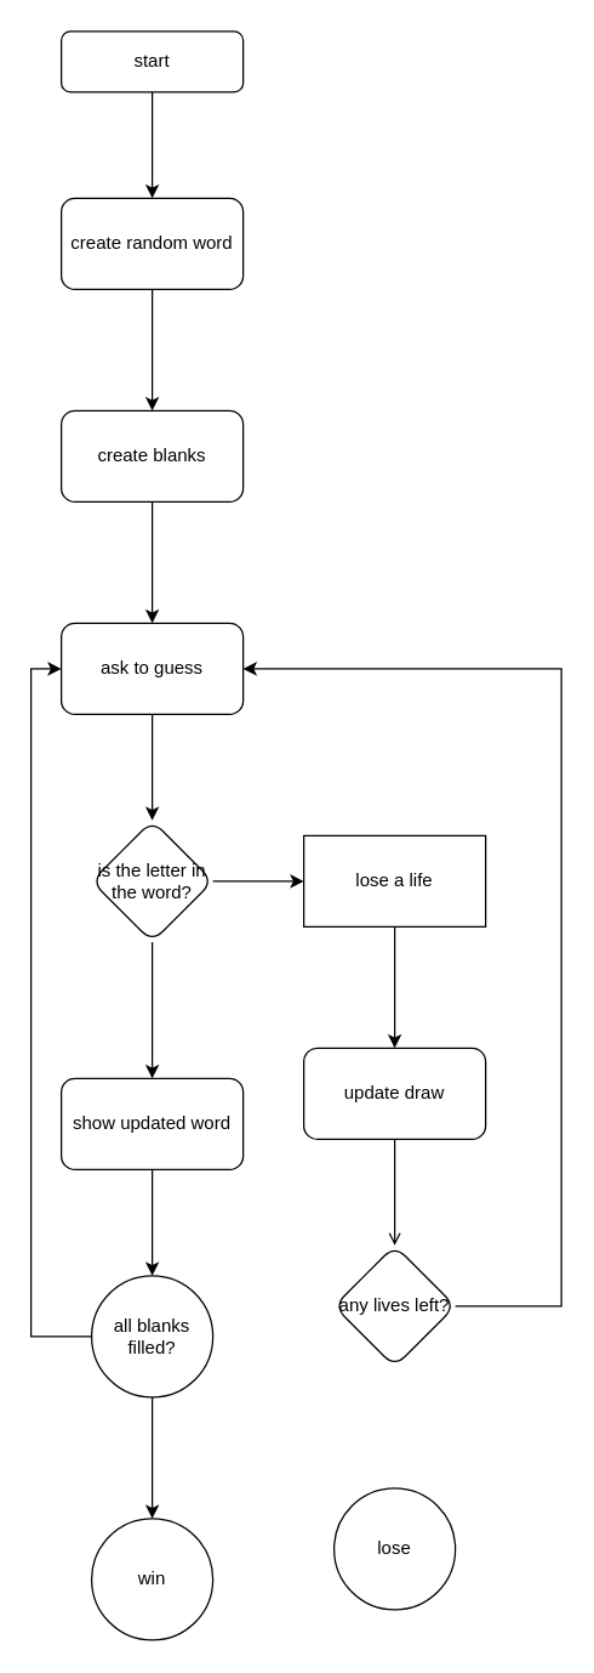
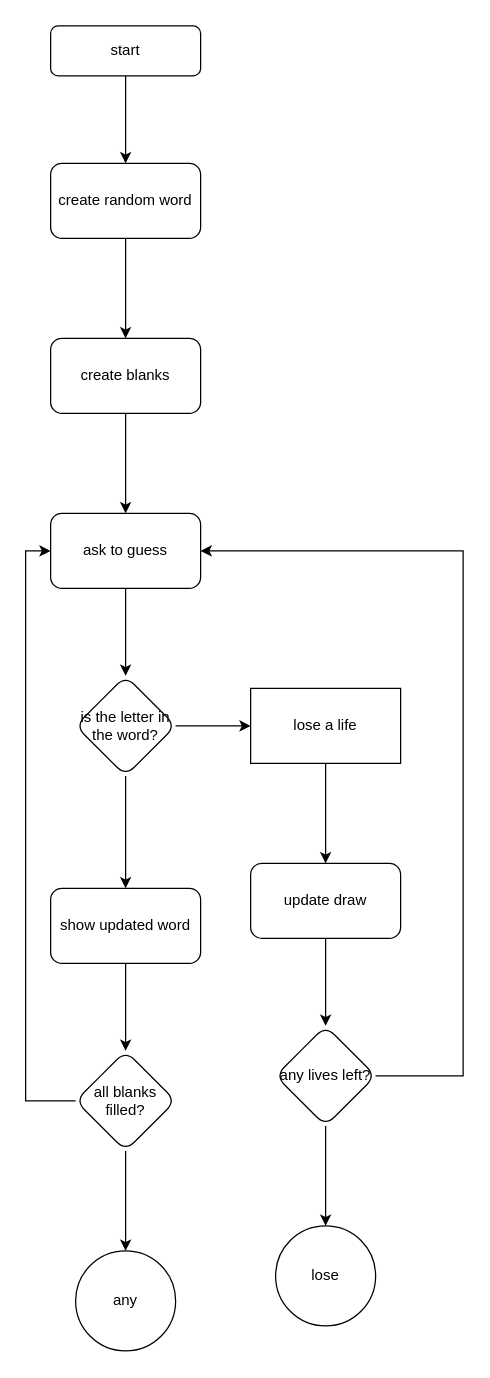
- <mxCell id="21" value="" style="edgeStyle=orthogonalEdgeStyle;rounded=0;orthogonalLoop=1;jettySize=auto;html=1;endArrow=open;" parent="1" source="22" target="25" edge="1"><mxGeometry relative="1" as="geometry" /></mxCell>
+ <mxCell id="21" value="" style="edgeStyle=orthogonalEdgeStyle;rounded=0;orthogonalLoop=1;jettySize=auto;html=1;" parent="1" source="22" target="25" edge="1"><mxGeometry relative="1" as="geometry" /></mxCell>
- <mxCell id="17" value="all blanks filled?" style="ellipse;whiteSpace=wrap;html=1;glass=0;strokeWidth=1;shadow=0;" parent="1" vertex="1"><mxGeometry x="60" y="840" width="80" height="80" as="geometry" /></mxCell>
+ <mxCell id="17" value="all blanks filled?" style="rhombus;whiteSpace=wrap;html=1;rounded=1;glass=0;strokeWidth=1;shadow=0;" parent="1" vertex="1"><mxGeometry x="60" y="840" width="80" height="80" as="geometry" /></mxCell>
+ <mxCell id="23" value="" style="edgeStyle=orthogonalEdgeStyle;rounded=0;orthogonalLoop=1;jettySize=auto;html=1;" parent="1" source="25" target="26" edge="1"><mxGeometry relative="1" as="geometry" /></mxCell>
- <mxCell id="18" value="win" style="ellipse;whiteSpace=wrap;html=1;rounded=1;glass=0;strokeWidth=1;shadow=0;" parent="1" vertex="1"><mxGeometry x="60" y="1000" width="80" height="80" as="geometry" /></mxCell>
+ <mxCell id="18" value="any" style="ellipse;whiteSpace=wrap;html=1;rounded=1;glass=0;strokeWidth=1;shadow=0;" parent="1" vertex="1"><mxGeometry x="60" y="1000" width="80" height="80" as="geometry" /></mxCell>
